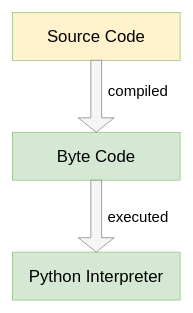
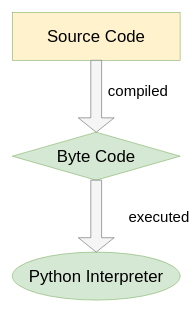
- <mxCell id="3" value="&lt;font style=&quot;font-size: 28px&quot;&gt;Byte Code&lt;/font&gt;" style="rounded=0;whiteSpace=wrap;html=1;fillColor=#d5e8d4;strokeColor=#82b366;" vertex="1" parent="1"><mxGeometry x="20" y="220" width="280" height="80" as="geometry" /></mxCell>
+ <mxCell id="3" value="&lt;font style=&quot;font-size: 28px&quot;&gt;Byte Code&lt;/font&gt;" style="rhombus;whiteSpace=wrap;html=1;fillColor=#d5e8d4;strokeColor=#82b366;" vertex="1" parent="1"><mxGeometry x="20" y="220" width="280" height="80" as="geometry" /></mxCell>
- <mxCell id="8" value="&lt;font style=&quot;font-size: 25px&quot;&gt;executed&lt;/font&gt;" style="text;html=1;strokeColor=none;fillColor=none;align=center;verticalAlign=middle;whiteSpace=wrap;rounded=0;" vertex="1" parent="1"><mxGeometry x="210" y="350" width="40" height="20" as="geometry" /></mxCell>
+ <mxCell id="8" value="&lt;font style=&quot;font-size: 25px&quot;&gt;executed&lt;/font&gt;" style="text;html=1;strokeColor=none;fillColor=none;align=center;verticalAlign=middle;whiteSpace=wrap;rounded=0;" vertex="1" parent="1"><mxGeometry x="245" y="350" width="40" height="20" as="geometry" /></mxCell>
- <mxCell id="4" value="&lt;font style=&quot;font-size: 28px&quot;&gt;Python Interpreter&lt;/font&gt;" style="rounded=0;whiteSpace=wrap;html=1;fillColor=#d5e8d4;strokeColor=#82b366;" vertex="1" parent="1"><mxGeometry x="20" y="420" width="280" height="80" as="geometry" /></mxCell>
+ <mxCell id="4" value="&lt;font style=&quot;font-size: 28px&quot;&gt;Python Interpreter&lt;/font&gt;" style="ellipse;whiteSpace=wrap;html=1;fillColor=#d5e8d4;strokeColor=#82b366;" vertex="1" parent="1"><mxGeometry x="20" y="420" width="280" height="80" as="geometry" /></mxCell>
